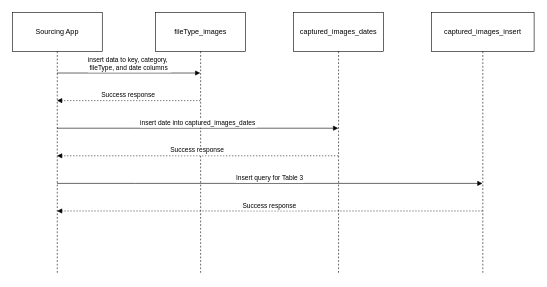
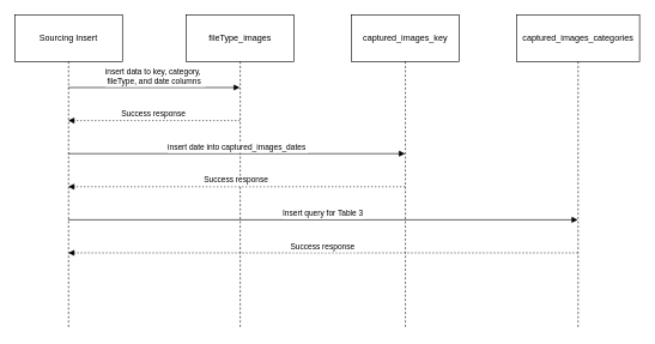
- <mxCell id="2" value="Sourcing App" style="shape=umlLifeline;perimeter=lifelinePerimeter;whiteSpace=wrap;container=1;dropTarget=0;collapsible=0;recursiveResize=0;outlineConnect=0;portConstraint=eastwest;newEdgeStyle={&quot;edgeStyle&quot;:&quot;elbowEdgeStyle&quot;,&quot;elbow&quot;:&quot;vertical&quot;,&quot;curved&quot;:0,&quot;rounded&quot;:0};size=65;" vertex="1" parent="1"><mxGeometry x="20" y="20" width="150" height="436" as="geometry" /></mxCell>
+ <mxCell id="2" value="Sourcing Insert" style="shape=umlLifeline;perimeter=lifelinePerimeter;whiteSpace=wrap;container=1;dropTarget=0;collapsible=0;recursiveResize=0;outlineConnect=0;portConstraint=eastwest;newEdgeStyle={&quot;edgeStyle&quot;:&quot;elbowEdgeStyle&quot;,&quot;elbow&quot;:&quot;vertical&quot;,&quot;curved&quot;:0,&quot;rounded&quot;:0};size=65;" vertex="1" parent="1"><mxGeometry x="20" y="20" width="150" height="436" as="geometry" /></mxCell>
- <mxCell id="10" value="captured_images_dates" style="shape=umlLifeline;perimeter=lifelinePerimeter;whiteSpace=wrap;container=1;dropTarget=0;collapsible=0;recursiveResize=0;outlineConnect=0;portConstraint=eastwest;newEdgeStyle={&quot;edgeStyle&quot;:&quot;elbowEdgeStyle&quot;,&quot;elbow&quot;:&quot;vertical&quot;,&quot;curved&quot;:0,&quot;rounded&quot;:0};size=65;" vertex="1" parent="1"><mxGeometry x="489" y="20" width="150" height="436" as="geometry" /></mxCell>
+ <mxCell id="10" value="captured_images_key" style="shape=umlLifeline;perimeter=lifelinePerimeter;whiteSpace=wrap;container=1;dropTarget=0;collapsible=0;recursiveResize=0;outlineConnect=0;portConstraint=eastwest;newEdgeStyle={&quot;edgeStyle&quot;:&quot;elbowEdgeStyle&quot;,&quot;elbow&quot;:&quot;vertical&quot;,&quot;curved&quot;:0,&quot;rounded&quot;:0};size=65;" vertex="1" parent="1"><mxGeometry x="489" y="20" width="150" height="436" as="geometry" /></mxCell>
- <mxCell id="11" value="captured_images_insert" style="shape=umlLifeline;perimeter=lifelinePerimeter;whiteSpace=wrap;container=1;dropTarget=0;collapsible=0;recursiveResize=0;outlineConnect=0;portConstraint=eastwest;newEdgeStyle={&quot;edgeStyle&quot;:&quot;elbowEdgeStyle&quot;,&quot;elbow&quot;:&quot;vertical&quot;,&quot;curved&quot;:0,&quot;rounded&quot;:0};size=65;" vertex="1" parent="1"><mxGeometry x="719" y="20" width="171" height="436" as="geometry" /></mxCell>
+ <mxCell id="11" value="captured_images_categories" style="shape=umlLifeline;perimeter=lifelinePerimeter;whiteSpace=wrap;container=1;dropTarget=0;collapsible=0;recursiveResize=0;outlineConnect=0;portConstraint=eastwest;newEdgeStyle={&quot;edgeStyle&quot;:&quot;elbowEdgeStyle&quot;,&quot;elbow&quot;:&quot;vertical&quot;,&quot;curved&quot;:0,&quot;rounded&quot;:0};size=65;" vertex="1" parent="1"><mxGeometry x="719" y="20" width="171" height="436" as="geometry" /></mxCell>
